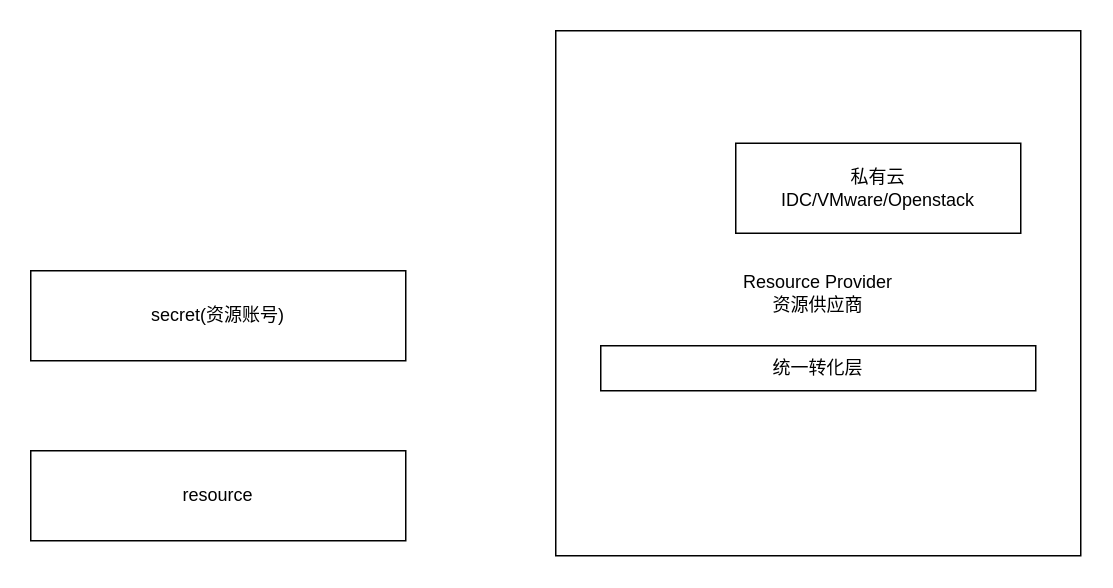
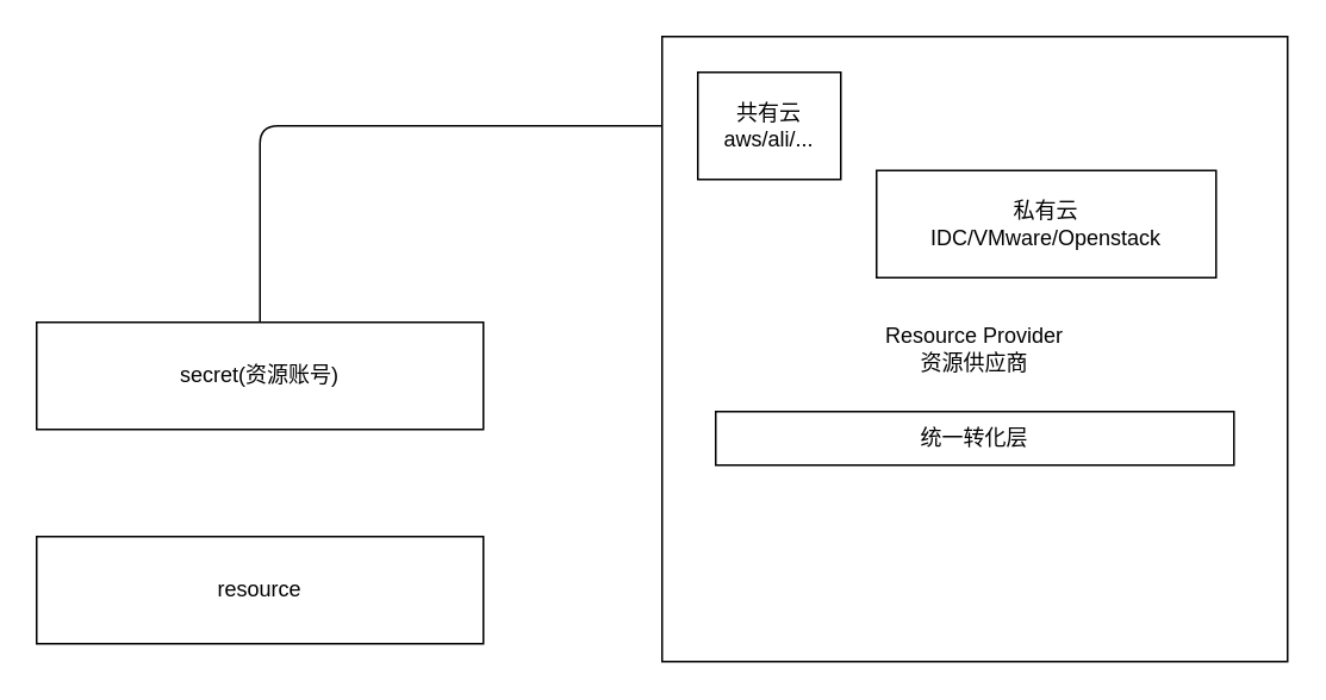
+ <mxCell id="2" style="edgeStyle=orthogonalEdgeStyle;html=1;exitX=0.5;exitY=0;exitDx=0;exitDy=0;entryX=0;entryY=0.5;entryDx=0;entryDy=0;" edge="1" parent="1" source="3" target="6"><mxGeometry relative="1" as="geometry" /></mxCell>
+ <mxCell id="6" value="共有云&lt;br&gt;aws/ali/..." style="rounded=0;whiteSpace=wrap;html=1;" vertex="1" parent="1"><mxGeometry x="390" y="40" width="80" height="60" as="geometry" /></mxCell>
